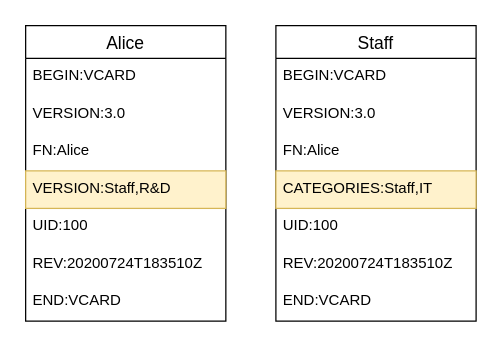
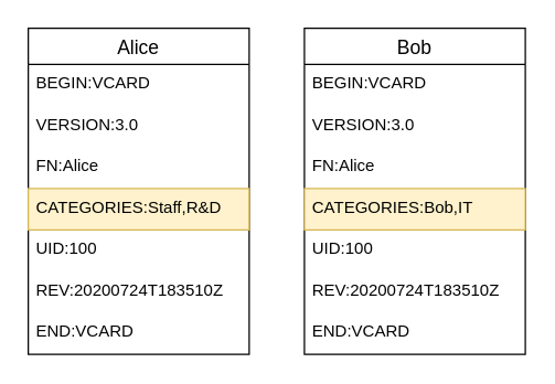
- <mxCell id="10" value="Staff" style="swimlane;fontStyle=0;childLayout=stackLayout;horizontal=1;startSize=26;horizontalStack=0;resizeParent=1;resizeParentMax=0;resizeLast=0;collapsible=1;marginBottom=0;align=center;fontSize=14;" vertex="1" parent="1"><mxGeometry x="220" y="20" width="160" height="236" as="geometry" /></mxCell>
+ <mxCell id="10" value="Bob" style="swimlane;fontStyle=0;childLayout=stackLayout;horizontal=1;startSize=26;horizontalStack=0;resizeParent=1;resizeParentMax=0;resizeLast=0;collapsible=1;marginBottom=0;align=center;fontSize=14;" vertex="1" parent="1"><mxGeometry x="220" y="20" width="160" height="236" as="geometry" /></mxCell>
- <mxCell id="6" value="VERSION:Staff,R&amp;D" style="text;strokeColor=#d6b656;fillColor=#fff2cc;spacingLeft=4;spacingRight=4;overflow=hidden;rotatable=0;points=[[0,0.5],[1,0.5]];portConstraint=eastwest;fontSize=12;" vertex="1" parent="2"><mxGeometry y="116" width="160" height="30" as="geometry" /></mxCell>
+ <mxCell id="6" value="CATEGORIES:Staff,R&amp;D" style="text;strokeColor=#d6b656;fillColor=#fff2cc;spacingLeft=4;spacingRight=4;overflow=hidden;rotatable=0;points=[[0,0.5],[1,0.5]];portConstraint=eastwest;fontSize=12;" vertex="1" parent="2"><mxGeometry y="116" width="160" height="30" as="geometry" /></mxCell>
- <mxCell id="14" value="CATEGORIES:Staff,IT" style="text;strokeColor=#d6b656;fillColor=#fff2cc;spacingLeft=4;spacingRight=4;overflow=hidden;rotatable=0;points=[[0,0.5],[1,0.5]];portConstraint=eastwest;fontSize=12;" vertex="1" parent="10"><mxGeometry y="116" width="160" height="30" as="geometry" /></mxCell>
+ <mxCell id="14" value="CATEGORIES:Bob,IT" style="text;strokeColor=#d6b656;fillColor=#fff2cc;spacingLeft=4;spacingRight=4;overflow=hidden;rotatable=0;points=[[0,0.5],[1,0.5]];portConstraint=eastwest;fontSize=12;" vertex="1" parent="10"><mxGeometry y="116" width="160" height="30" as="geometry" /></mxCell>
